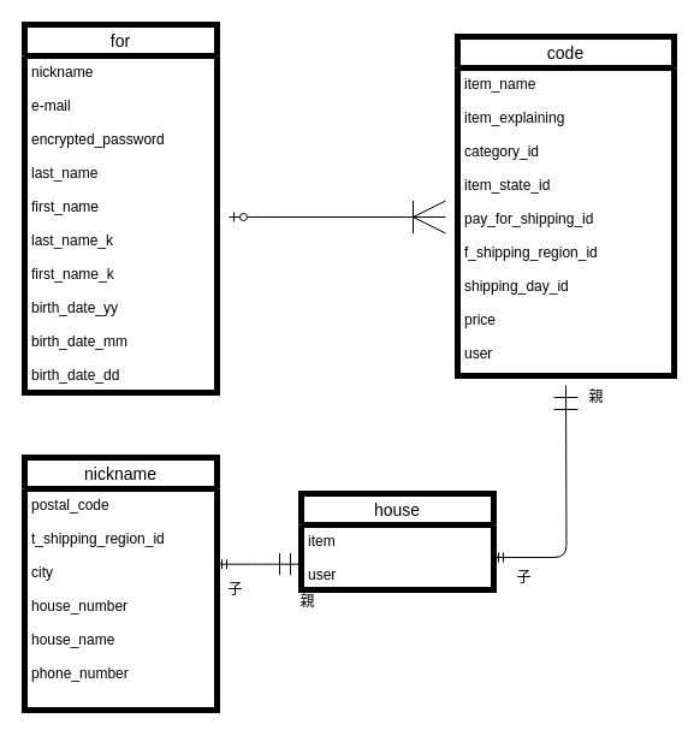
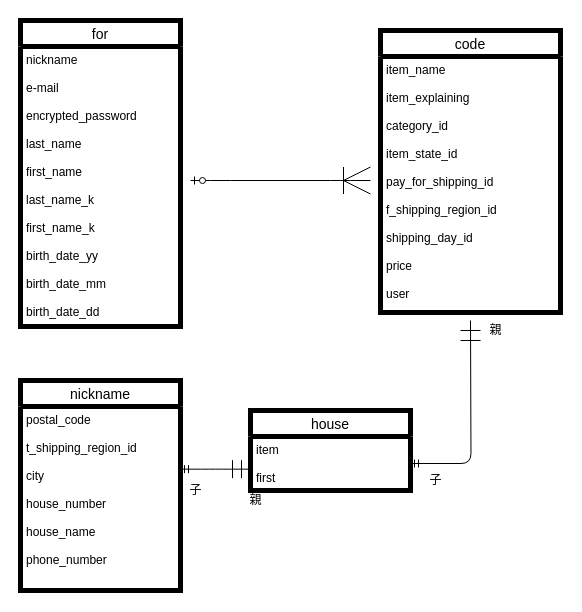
- <mxCell id="8" value="item&#10;&#10;user&#10;&#10;" style="text;strokeColor=none;fillColor=none;spacingLeft=4;spacingRight=4;overflow=hidden;rotatable=0;points=[[0,0.5],[1,0.5]];portConstraint=eastwest;fontSize=12;" parent="7" vertex="1"><mxGeometry y="26" width="160" height="54" as="geometry" /></mxCell>
+ <mxCell id="8" value="item&#10;&#10;first&#10;&#10;" style="text;strokeColor=none;fillColor=none;spacingLeft=4;spacingRight=4;overflow=hidden;rotatable=0;points=[[0,0.5],[1,0.5]];portConstraint=eastwest;fontSize=12;" parent="7" vertex="1"><mxGeometry y="26" width="160" height="54" as="geometry" /></mxCell>
